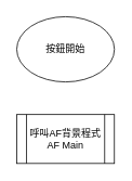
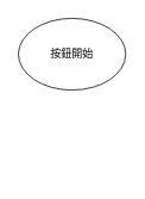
- <mxCell id="2" value="呼叫AF背景程式&lt;br&gt;AF Main" style="shape=process;whiteSpace=wrap;html=1;backgroundOutline=1;" vertex="1" parent="1"><mxGeometry x="20" y="140" width="120" height="60" as="geometry" /></mxCell>
